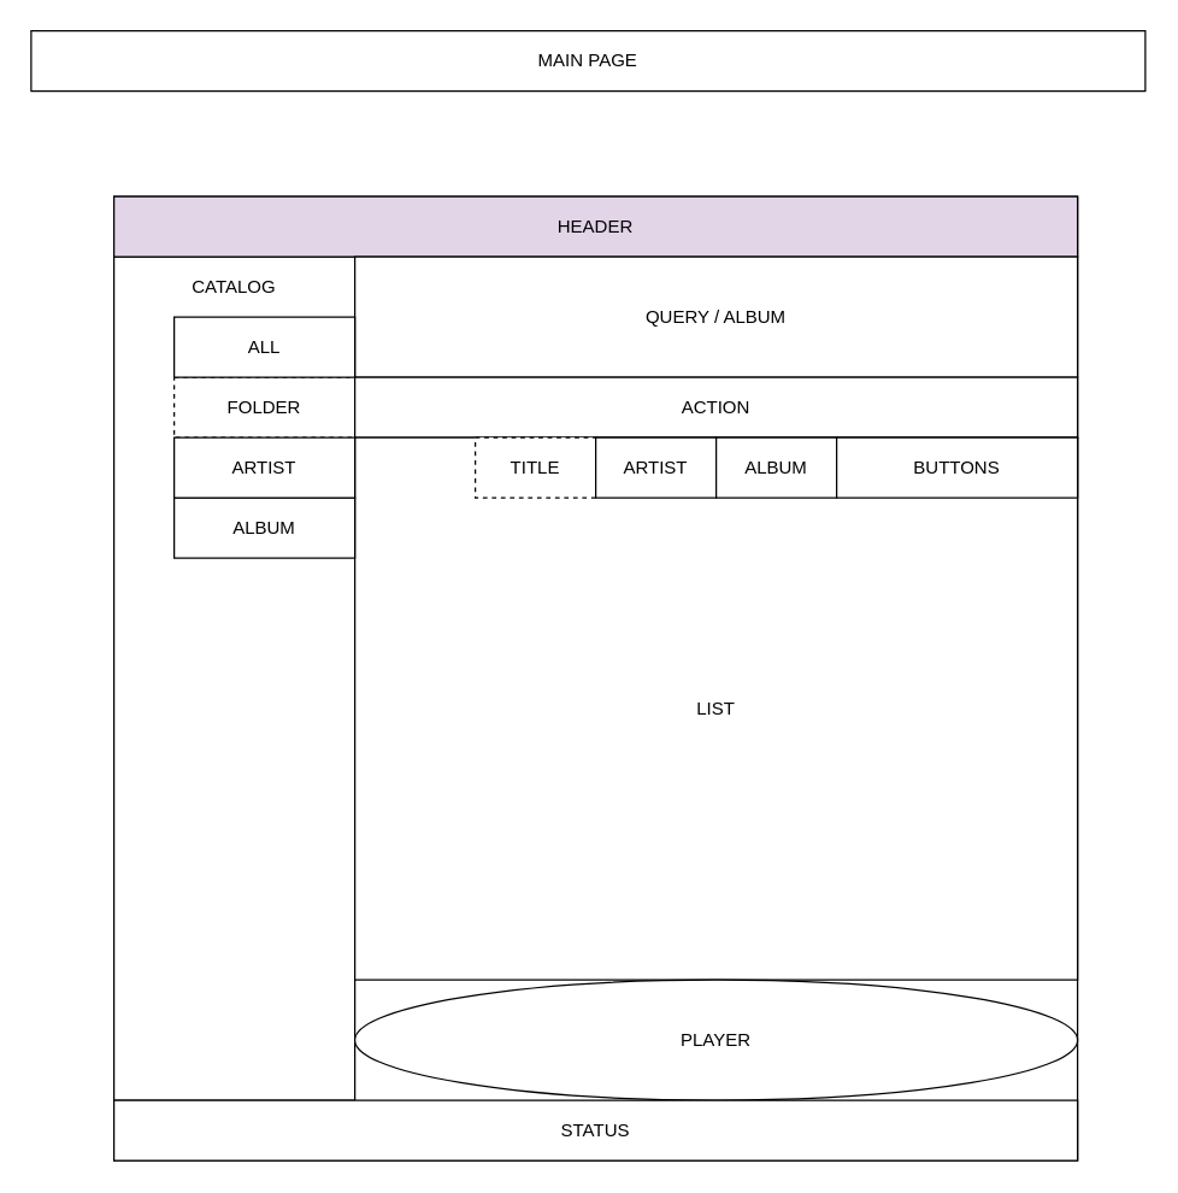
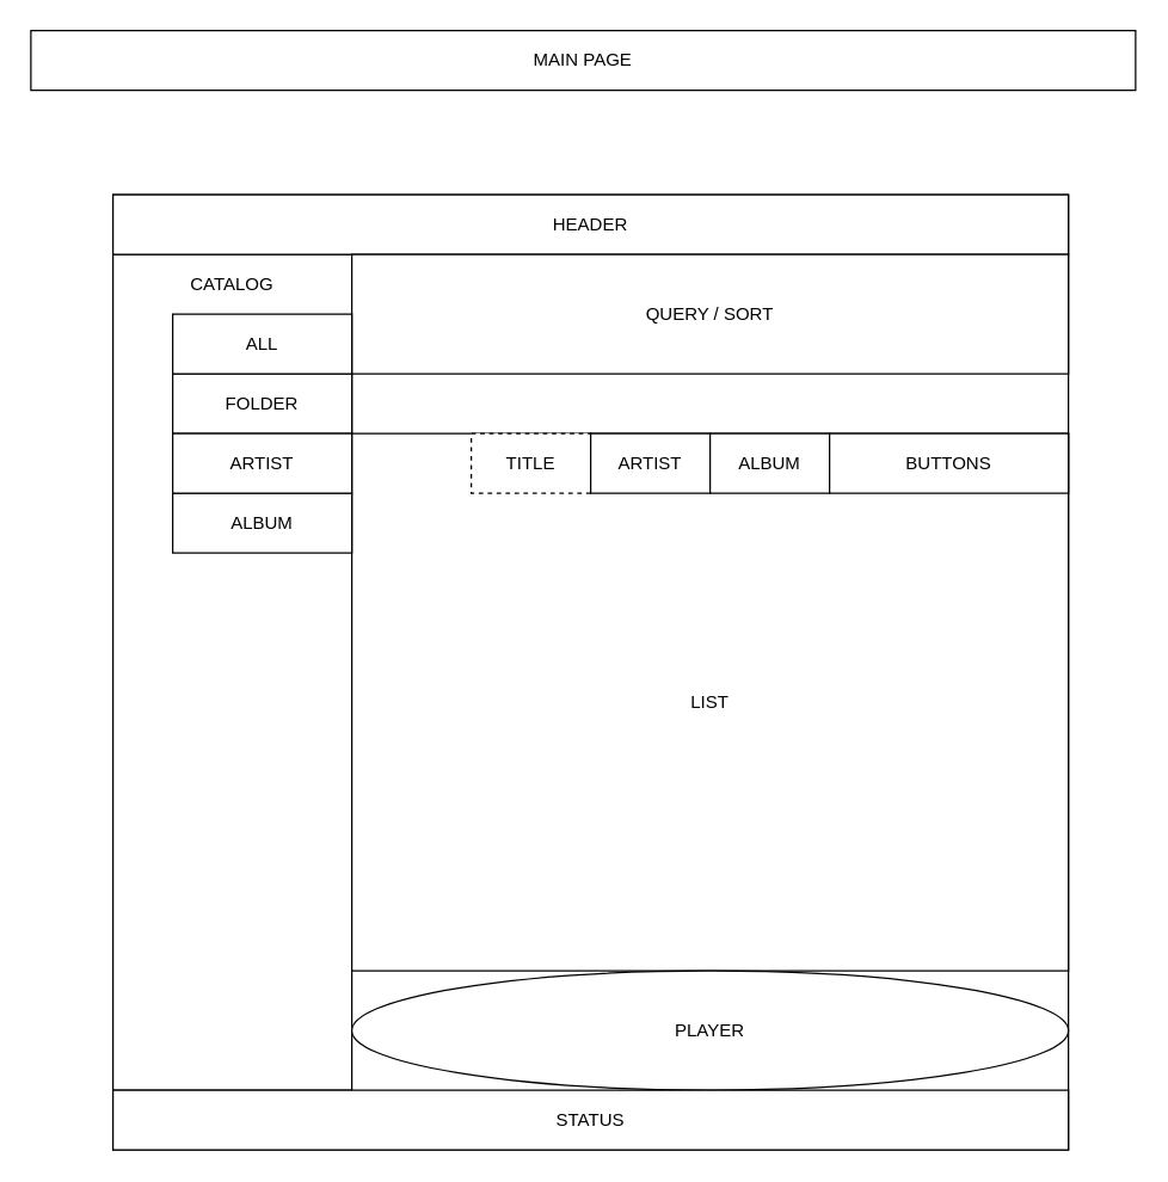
- <mxCell id="4" value="HEADER" style="rounded=0;whiteSpace=wrap;html=1;fillColor=#e1d5e7;" vertex="1" parent="1"><mxGeometry x="75" y="130" width="640" height="40" as="geometry" /></mxCell>
+ <mxCell id="4" value="HEADER" style="rounded=0;whiteSpace=wrap;html=1;" vertex="1" parent="1"><mxGeometry x="75" y="130" width="640" height="40" as="geometry" /></mxCell>
- <mxCell id="5" value="QUERY / ALBUM" style="rounded=0;whiteSpace=wrap;html=1;" vertex="1" parent="1"><mxGeometry x="235" y="170" width="480" height="80" as="geometry" /></mxCell>
+ <mxCell id="5" value="QUERY / SORT" style="rounded=0;whiteSpace=wrap;html=1;" vertex="1" parent="1"><mxGeometry x="235" y="170" width="480" height="80" as="geometry" /></mxCell>
- <mxCell id="8" value="FOLDER" style="rounded=0;whiteSpace=wrap;html=1;dashed=1;" vertex="1" parent="1"><mxGeometry x="115" y="250" width="120" height="40" as="geometry" /></mxCell>
+ <mxCell id="8" value="FOLDER" style="rounded=0;whiteSpace=wrap;html=1;" vertex="1" parent="1"><mxGeometry x="115" y="250" width="120" height="40" as="geometry" /></mxCell>
- <mxCell id="9" value="ACTION" style="rounded=0;whiteSpace=wrap;html=1;" vertex="1" parent="1"><mxGeometry x="235" y="250" width="480" height="40" as="geometry" /></mxCell>
